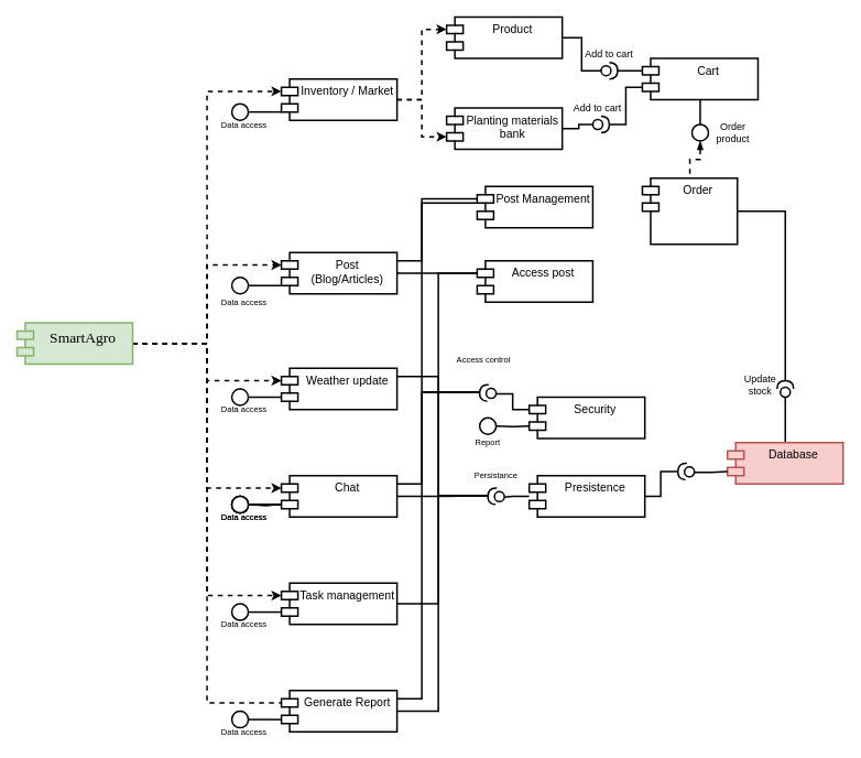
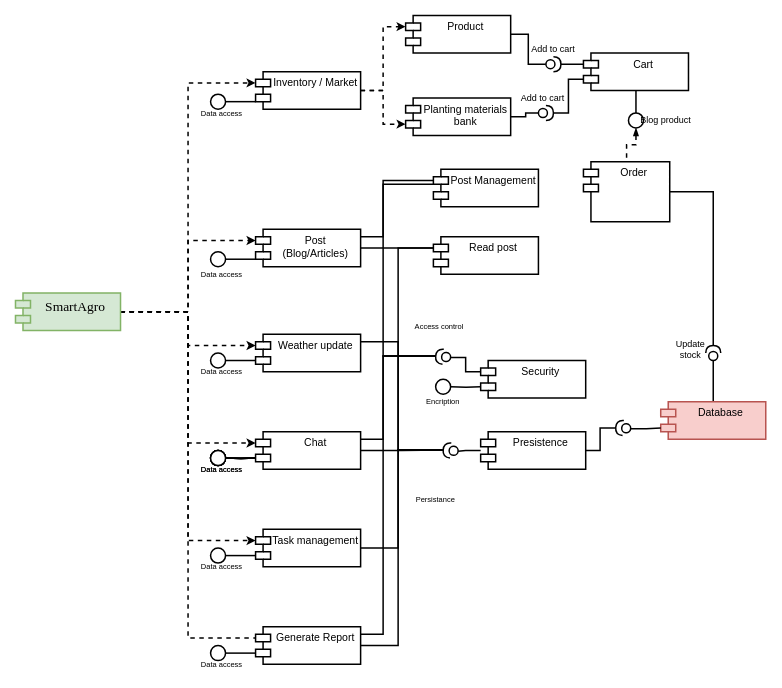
- <mxCell id="46" value="Order product" style="text;html=1;strokeColor=none;fillColor=none;align=center;verticalAlign=middle;whiteSpace=wrap;rounded=0;fontSize=12;" vertex="1" parent="1"><mxGeometry x="851" y="150" width="72" height="20" as="geometry" /></mxCell>
+ <mxCell id="46" value="Blog product" style="text;html=1;strokeColor=none;fillColor=none;align=center;verticalAlign=middle;whiteSpace=wrap;rounded=0;fontSize=12;" vertex="1" parent="1"><mxGeometry x="851" y="150" width="72" height="20" as="geometry" /></mxCell>
- <mxCell id="90" value="Access post" style="shape=module;align=left;spacingLeft=20;align=center;verticalAlign=top;strokeWidth=2;fontSize=14;" vertex="1" parent="1"><mxGeometry x="577" y="315" width="140" height="50" as="geometry" /></mxCell>
+ <mxCell id="90" value="Read post" style="shape=module;align=left;spacingLeft=20;align=center;verticalAlign=top;strokeWidth=2;fontSize=14;" vertex="1" parent="1"><mxGeometry x="577" y="315" width="140" height="50" as="geometry" /></mxCell>
- <mxCell id="85" value="Report" style="text;html=1;strokeColor=none;fillColor=none;align=center;verticalAlign=middle;whiteSpace=wrap;rounded=0;fontSize=10;" vertex="1" parent="1"><mxGeometry x="555" y="525" width="70" height="20" as="geometry" /></mxCell>
+ <mxCell id="85" value="Encription" style="text;html=1;strokeColor=none;fillColor=none;align=center;verticalAlign=middle;whiteSpace=wrap;rounded=0;fontSize=10;" vertex="1" parent="1"><mxGeometry x="555" y="525" width="70" height="20" as="geometry" /></mxCell>
- <mxCell id="86" value="Persistance" style="text;html=1;strokeColor=none;fillColor=none;align=center;verticalAlign=middle;whiteSpace=wrap;rounded=0;fontSize=10;" vertex="1" parent="1"><mxGeometry x="565" y="565" width="70" height="20" as="geometry" /></mxCell>
+ <mxCell id="86" value="Persistance" style="text;html=1;strokeColor=none;fillColor=none;align=center;verticalAlign=middle;whiteSpace=wrap;rounded=0;fontSize=10;" vertex="1" parent="1"><mxGeometry x="545" y="655" width="70" height="20" as="geometry" /></mxCell>
